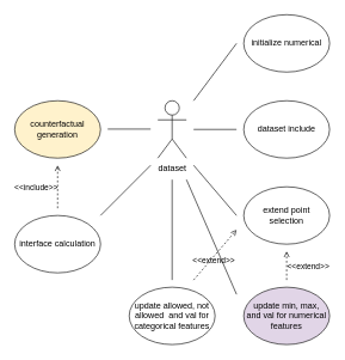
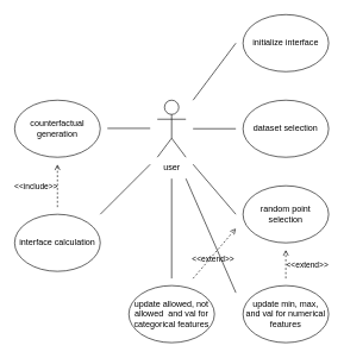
- <mxCell id="9" value="initialize numerical" style="ellipse;whiteSpace=wrap;html=1;" parent="1" vertex="1"><mxGeometry x="340" y="20" width="120" height="80" as="geometry" /></mxCell>
+ <mxCell id="9" value="initialize interface" style="ellipse;whiteSpace=wrap;html=1;" parent="1" vertex="1"><mxGeometry x="340" y="20" width="120" height="80" as="geometry" /></mxCell>
- <mxCell id="6" value="counterfactual generation" style="ellipse;whiteSpace=wrap;html=1;fillColor=#fff2cc;" parent="1" vertex="1"><mxGeometry x="20" y="140" width="120" height="80" as="geometry" /></mxCell>
+ <mxCell id="6" value="counterfactual generation" style="ellipse;whiteSpace=wrap;html=1;" parent="1" vertex="1"><mxGeometry x="20" y="140" width="120" height="80" as="geometry" /></mxCell>
- <mxCell id="3" value="dataset include" style="ellipse;whiteSpace=wrap;html=1;" parent="1" vertex="1"><mxGeometry x="340" y="140" width="120" height="80" as="geometry" /></mxCell>
+ <mxCell id="3" value="dataset selection" style="ellipse;whiteSpace=wrap;html=1;" parent="1" vertex="1"><mxGeometry x="340" y="140" width="120" height="80" as="geometry" /></mxCell>
- <mxCell id="2" value="dataset" style="shape=umlActor;verticalLabelPosition=bottom;verticalAlign=top;html=1;outlineConnect=0;" parent="1" vertex="1"><mxGeometry x="220" y="140" width="40" height="80" as="geometry" /></mxCell>
+ <mxCell id="2" value="user" style="shape=umlActor;verticalLabelPosition=bottom;verticalAlign=top;html=1;outlineConnect=0;" parent="1" vertex="1"><mxGeometry x="220" y="140" width="40" height="80" as="geometry" /></mxCell>
- <mxCell id="4" value="extend point&lt;br&gt;selection" style="ellipse;whiteSpace=wrap;html=1;" parent="1" vertex="1"><mxGeometry x="340" y="260" width="120" height="80" as="geometry" /></mxCell>
+ <mxCell id="4" value="random point&lt;br&gt;selection" style="ellipse;whiteSpace=wrap;html=1;" parent="1" vertex="1"><mxGeometry x="340" y="260" width="120" height="80" as="geometry" /></mxCell>
- <mxCell id="7" value="update min, max, &lt;br&gt;and val for numerical features" style="ellipse;whiteSpace=wrap;html=1;fillColor=#e1d5e7;" parent="1" vertex="1"><mxGeometry x="340" y="400" width="120" height="80" as="geometry" /></mxCell>
+ <mxCell id="7" value="update min, max, &lt;br&gt;and val for numerical features" style="ellipse;whiteSpace=wrap;html=1;" parent="1" vertex="1"><mxGeometry x="340" y="400" width="120" height="80" as="geometry" /></mxCell>
